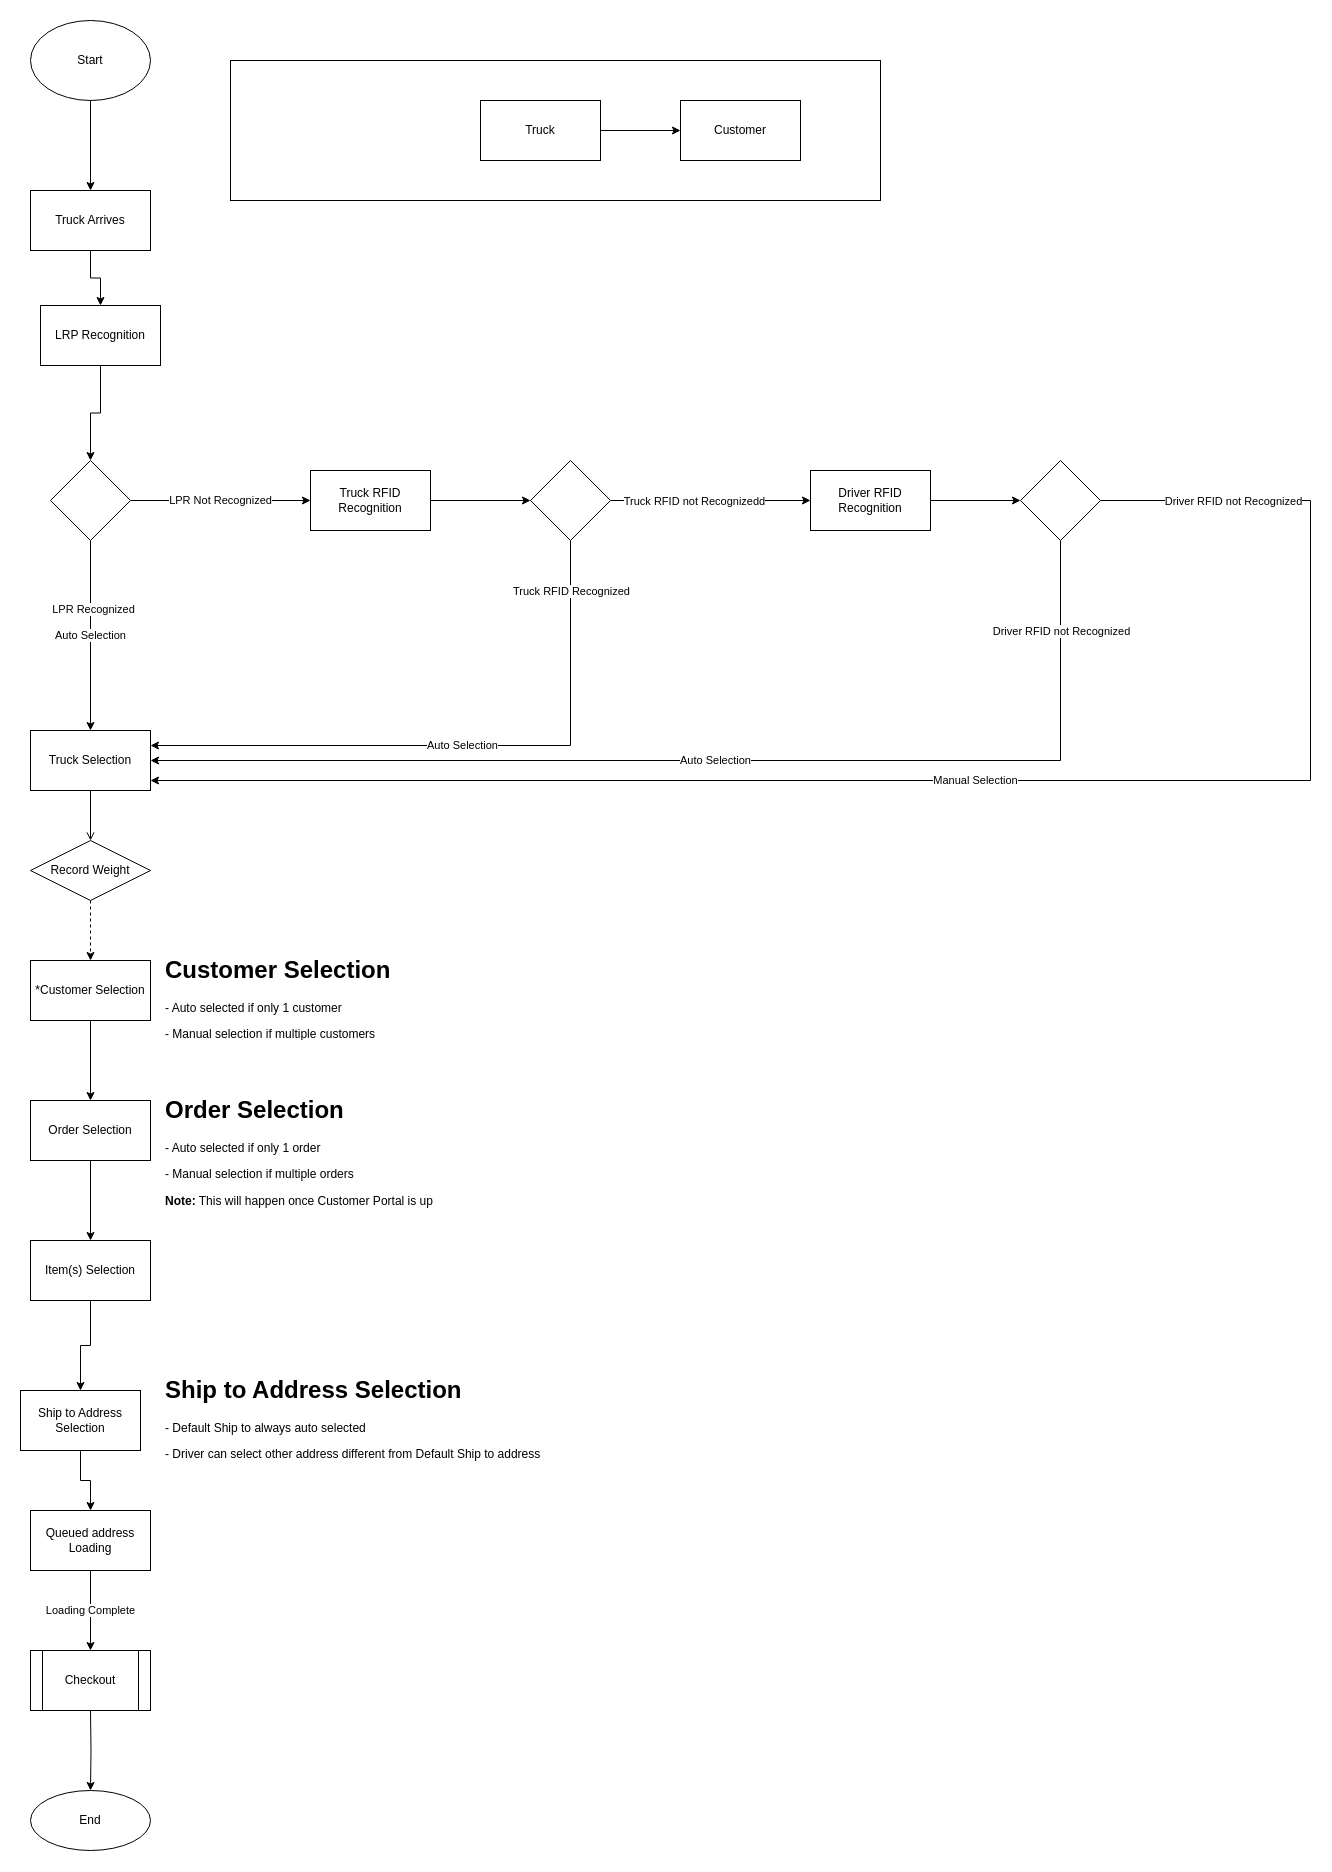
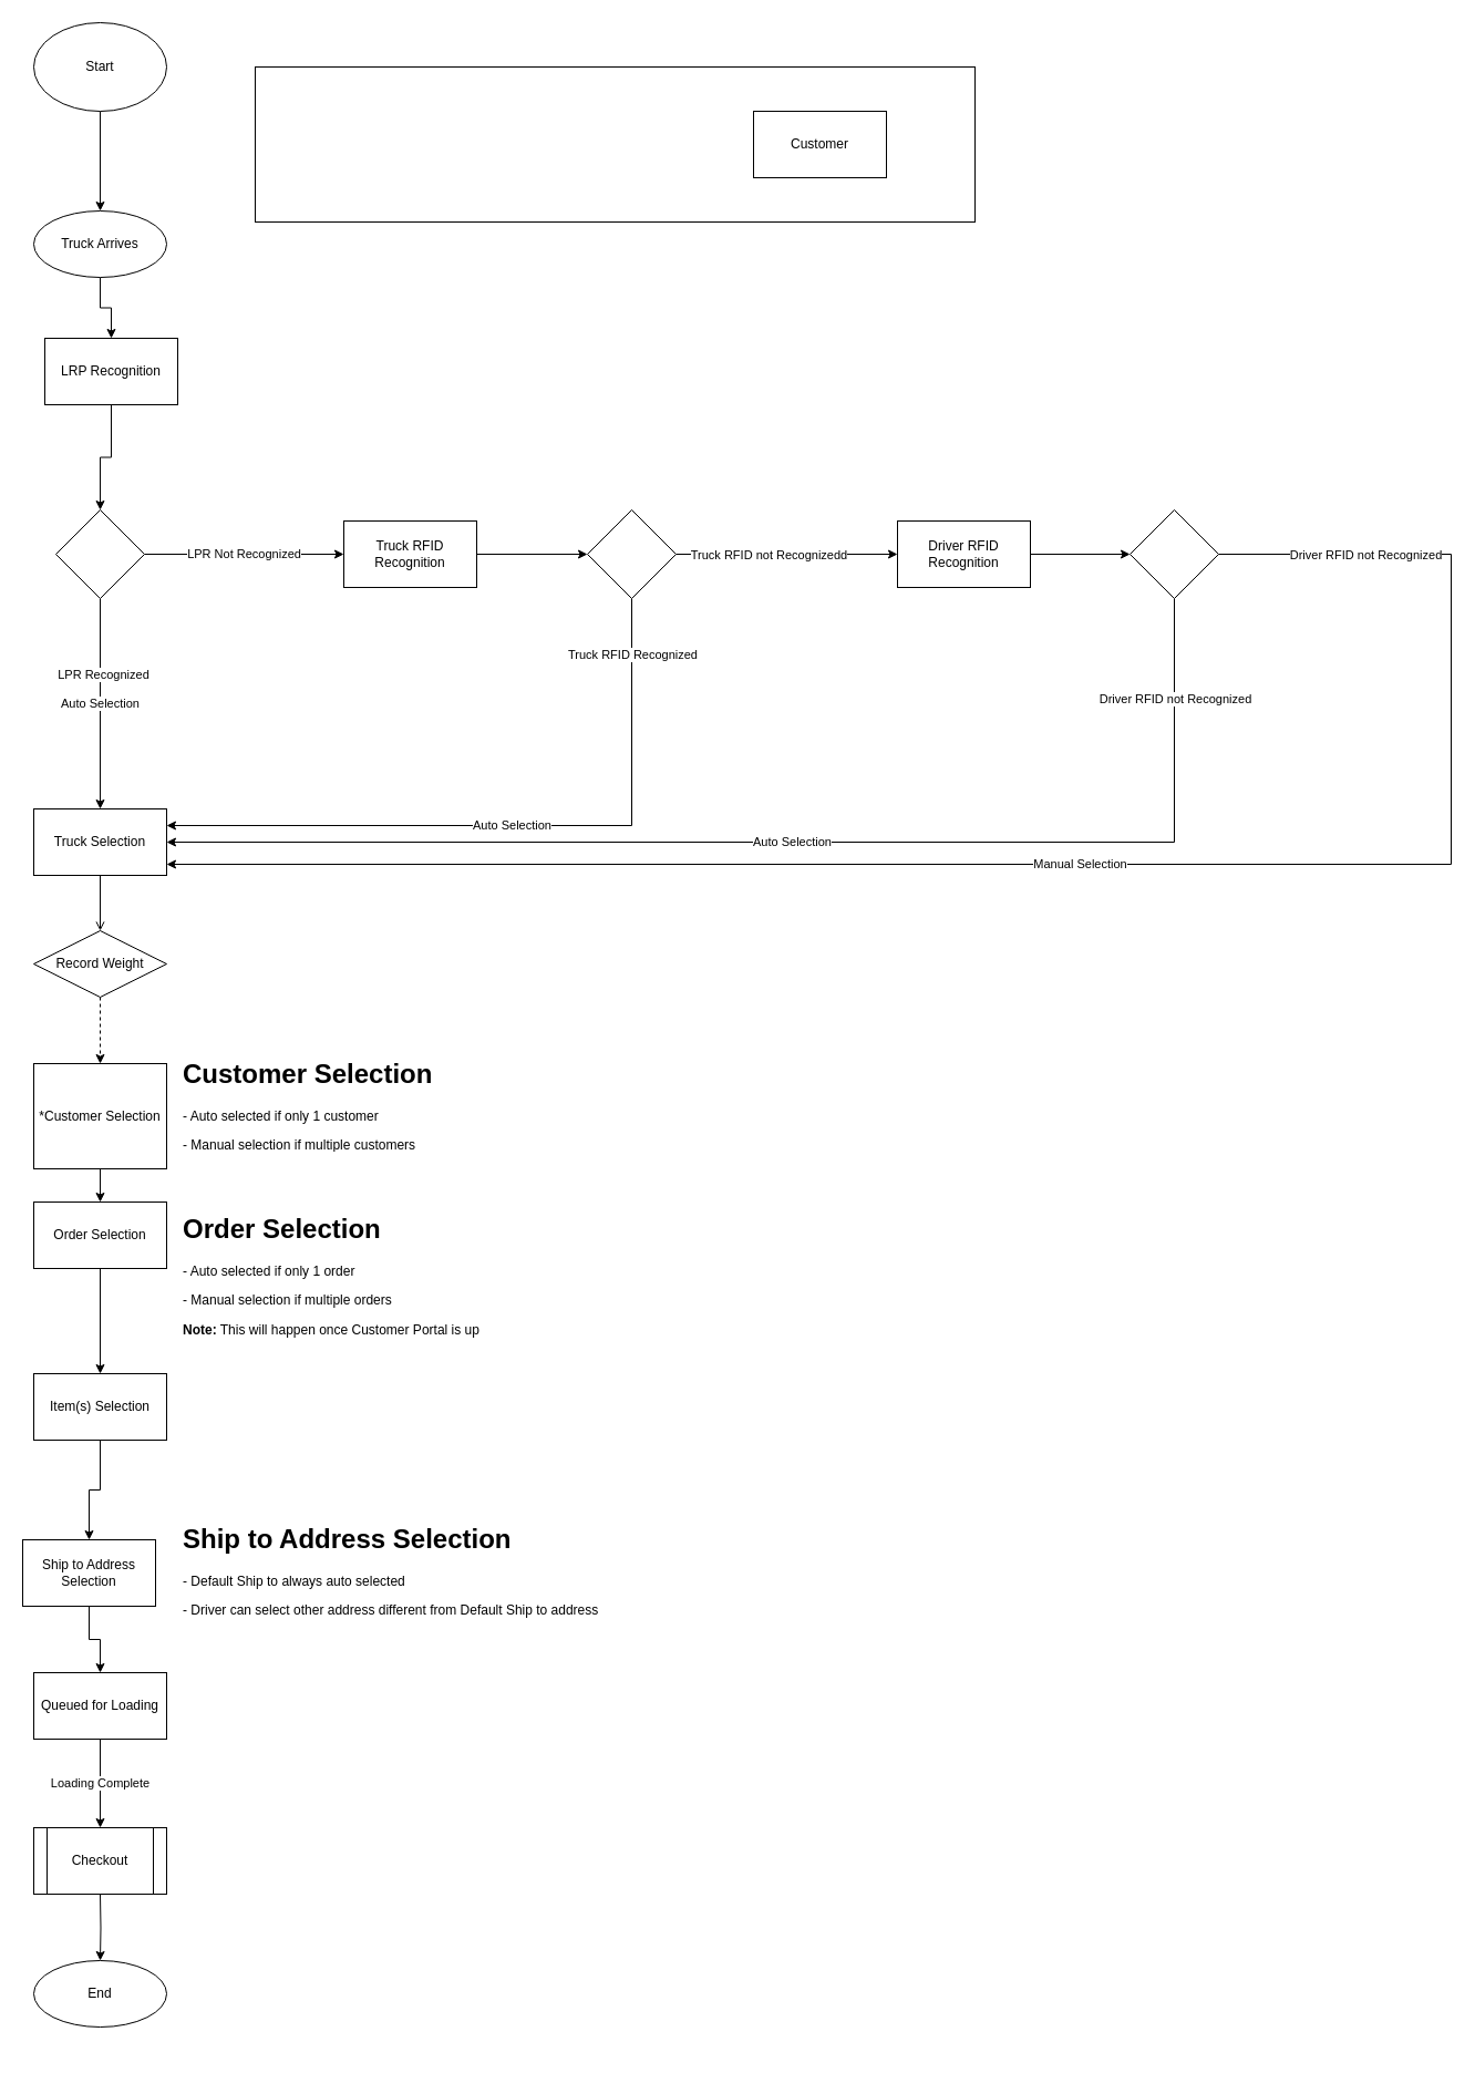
- <mxCell id="34" value="Truck" style="whiteSpace=wrap;html=1;rounded=0;" vertex="1" parent="32"><mxGeometry x="250" y="40" width="120" height="60" as="geometry" /></mxCell>
- <mxCell id="36" value="" style="edgeStyle=orthogonalEdgeStyle;rounded=0;orthogonalLoop=1;jettySize=auto;html=1;" edge="1" parent="32" source="34" target="35"><mxGeometry relative="1" as="geometry" /></mxCell>
- <mxCell id="5" value="Truck Arrives" style="whiteSpace=wrap;html=1;" vertex="1" parent="1"><mxGeometry x="30" y="190" width="120" height="60" as="geometry" /></mxCell>
+ <mxCell id="5" value="Truck Arrives" style="ellipse;whiteSpace=wrap;html=1;" vertex="1" parent="1"><mxGeometry x="30" y="190" width="120" height="60" as="geometry" /></mxCell>
- <mxCell id="27" value="*Customer Selection" style="whiteSpace=wrap;html=1;" vertex="1" parent="1"><mxGeometry x="30" y="960" width="120" height="60" as="geometry" /></mxCell>
+ <mxCell id="27" value="*Customer Selection" style="whiteSpace=wrap;html=1;" vertex="1" parent="1"><mxGeometry x="30" y="960" width="120" height="95" as="geometry" /></mxCell>
- <mxCell id="38" value="Order Selection" style="whiteSpace=wrap;html=1;" vertex="1" parent="1"><mxGeometry x="30" y="1100" width="120" height="60" as="geometry" /></mxCell>
+ <mxCell id="38" value="Order Selection" style="whiteSpace=wrap;html=1;" vertex="1" parent="1"><mxGeometry x="30" y="1085" width="120" height="60" as="geometry" /></mxCell>
- <mxCell id="44" value="Queued address Loading" style="whiteSpace=wrap;html=1;" vertex="1" parent="1"><mxGeometry x="30" y="1510" width="120" height="60" as="geometry" /></mxCell>
+ <mxCell id="44" value="Queued for Loading" style="whiteSpace=wrap;html=1;" vertex="1" parent="1"><mxGeometry x="30" y="1510" width="120" height="60" as="geometry" /></mxCell>
- <mxCell id="46" value="End" style="ellipse;whiteSpace=wrap;html=1;" vertex="1" parent="1"><mxGeometry x="30" y="1790" width="120" height="60" as="geometry" /></mxCell>
+ <mxCell id="46" value="End" style="ellipse;whiteSpace=wrap;html=1;" vertex="1" parent="1"><mxGeometry x="30" y="1770" width="120" height="60" as="geometry" /></mxCell>
